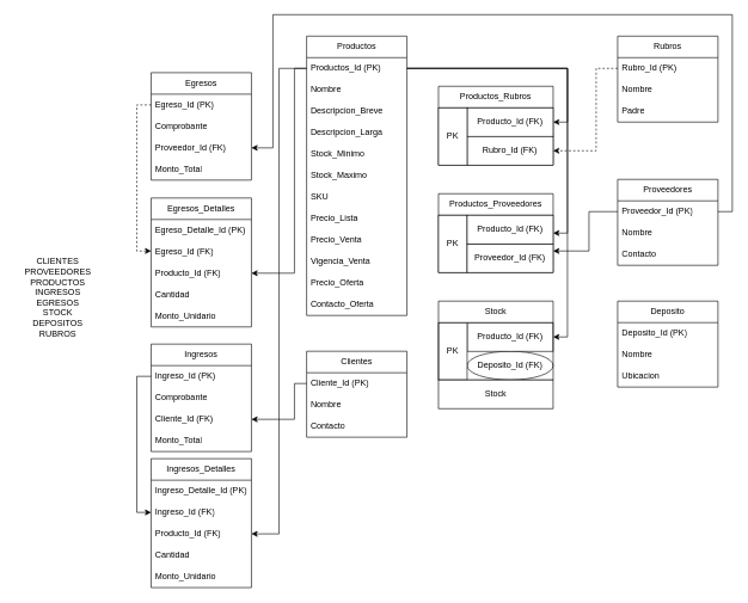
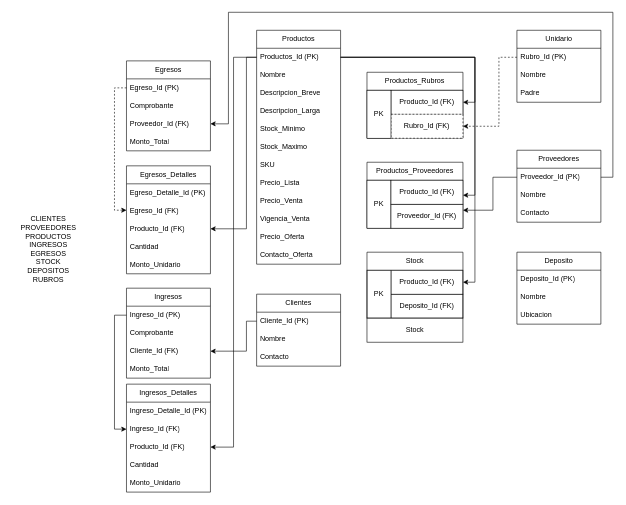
- <mxCell id="16" value="Rubros" style="swimlane;fontStyle=0;childLayout=stackLayout;horizontal=1;startSize=30;horizontalStack=0;resizeParent=1;resizeParentMax=0;resizeLast=0;collapsible=1;marginBottom=0;whiteSpace=wrap;html=1;" vertex="1" parent="1"><mxGeometry x="861" y="50" width="140" height="120" as="geometry" /></mxCell>
+ <mxCell id="16" value="Unidario" style="swimlane;fontStyle=0;childLayout=stackLayout;horizontal=1;startSize=30;horizontalStack=0;resizeParent=1;resizeParentMax=0;resizeLast=0;collapsible=1;marginBottom=0;whiteSpace=wrap;html=1;" vertex="1" parent="1"><mxGeometry x="861" y="50" width="140" height="120" as="geometry" /></mxCell>
- <mxCell id="23" value="Rubro_Id (FK)" style="rounded=0;whiteSpace=wrap;html=1;" vertex="1" parent="21"><mxGeometry x="40" y="40" width="120" height="40" as="geometry" /></mxCell>
+ <mxCell id="23" value="Rubro_Id (FK)" style="rounded=0;whiteSpace=wrap;html=1;dashed=1;" vertex="1" parent="21"><mxGeometry x="40" y="40" width="120" height="40" as="geometry" /></mxCell>
- <mxCell id="42" value="Deposito_Id (FK)" style="ellipse;whiteSpace=wrap;html=1;" vertex="1" parent="1"><mxGeometry x="651" y="490" width="120" height="40" as="geometry" /></mxCell>
+ <mxCell id="42" value="Deposito_Id (FK)" style="rounded=0;whiteSpace=wrap;html=1;" vertex="1" parent="1"><mxGeometry x="651" y="490" width="120" height="40" as="geometry" /></mxCell>
